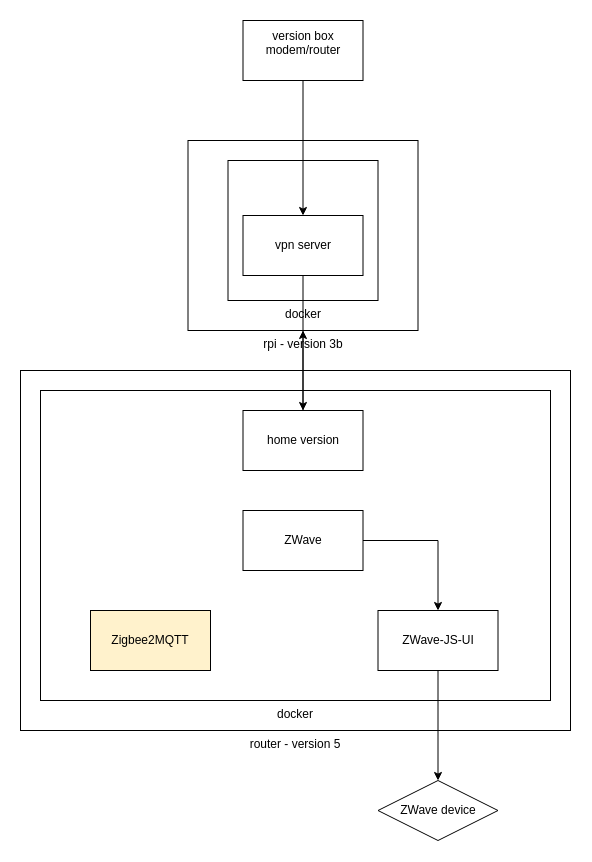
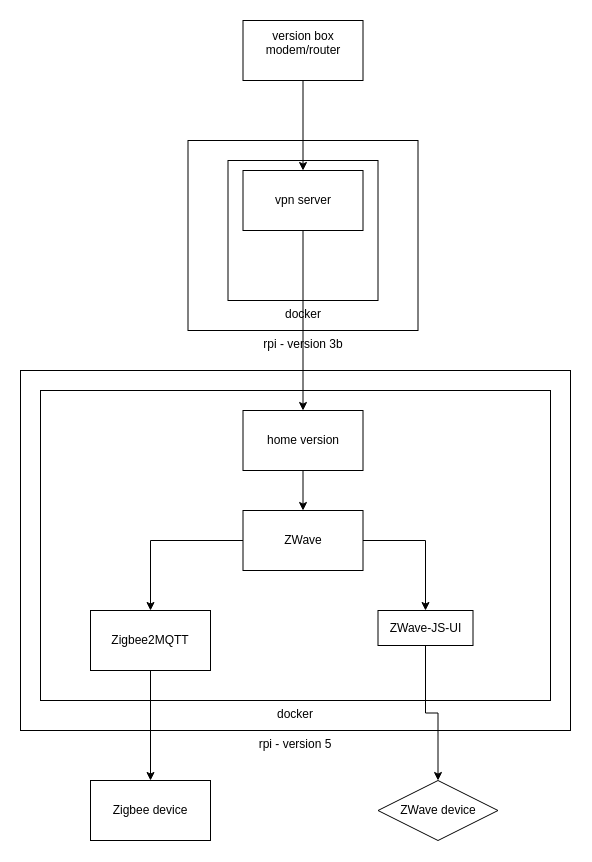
- <mxCell id="14" value="vpn server" style="rounded=0;whiteSpace=wrap;html=1;" parent="1" vertex="1"><mxGeometry x="242.5" y="215" width="120" height="60" as="geometry" /></mxCell>
+ <mxCell id="14" value="vpn server" style="rounded=0;whiteSpace=wrap;html=1;" parent="1" vertex="1"><mxGeometry x="242.5" y="170" width="120" height="60" as="geometry" /></mxCell>
- <mxCell id="5" style="edgeStyle=orthogonalEdgeStyle;rounded=0;orthogonalLoop=1;jettySize=auto;html=1;" parent="1" source="6" target="2" edge="1"><mxGeometry relative="1" as="geometry" /></mxCell>
+ <mxCell id="5" style="edgeStyle=orthogonalEdgeStyle;rounded=0;orthogonalLoop=1;jettySize=auto;html=1;entryX=0.5;entryY=0;entryDx=0;entryDy=0;" parent="1" source="6" target="9" edge="1"><mxGeometry relative="1" as="geometry" /></mxCell>
+ <mxCell id="7" style="edgeStyle=orthogonalEdgeStyle;rounded=0;orthogonalLoop=1;jettySize=auto;html=1;entryX=0.5;entryY=0;entryDx=0;entryDy=0;" parent="1" source="9" target="11" edge="1"><mxGeometry relative="1" as="geometry" /></mxCell>
- <mxCell id="11" value="Zigbee2MQTT" style="rounded=0;whiteSpace=wrap;html=1;fillColor=#fff2cc;" parent="1" vertex="1"><mxGeometry x="90" y="610" width="120" height="60" as="geometry" /></mxCell>
+ <mxCell id="11" value="Zigbee2MQTT" style="rounded=0;whiteSpace=wrap;html=1;" parent="1" vertex="1"><mxGeometry x="90" y="610" width="120" height="60" as="geometry" /></mxCell>
- <mxCell id="19" value="ZWave-JS-UI" style="rounded=0;whiteSpace=wrap;html=1;" parent="1" vertex="1"><mxGeometry x="377.5" y="610" width="120" height="60" as="geometry" /></mxCell>
+ <mxCell id="19" value="ZWave-JS-UI" style="rounded=0;whiteSpace=wrap;html=1;" parent="1" vertex="1"><mxGeometry x="377.5" y="610" width="95" height="35" as="geometry" /></mxCell>
+ <mxCell id="10" style="edgeStyle=orthogonalEdgeStyle;rounded=0;orthogonalLoop=1;jettySize=auto;html=1;" parent="1" source="11" target="17" edge="1"><mxGeometry relative="1" as="geometry"><mxPoint x="150" y="810" as="targetPoint" /></mxGeometry></mxCell>
- <mxCell id="3" value="router -&amp;nbsp;&lt;span style=&quot;background-color: transparent; color: light-dark(rgb(0, 0, 0), rgb(255, 255, 255));&quot;&gt;version 5&lt;/span&gt;&lt;div&gt;&lt;br&gt;&lt;/div&gt;&lt;div&gt;&lt;br&gt;&lt;/div&gt;" style="rounded=0;whiteSpace=wrap;html=1;labelPosition=center;verticalLabelPosition=bottom;align=center;verticalAlign=top;" parent="1" vertex="1"><mxGeometry x="20" y="370" width="550" height="360" as="geometry" /></mxCell>
+ <mxCell id="3" value="rpi -&amp;nbsp;&lt;span style=&quot;background-color: transparent; color: light-dark(rgb(0, 0, 0), rgb(255, 255, 255));&quot;&gt;version 5&lt;/span&gt;&lt;div&gt;&lt;br&gt;&lt;/div&gt;&lt;div&gt;&lt;br&gt;&lt;/div&gt;" style="rounded=0;whiteSpace=wrap;html=1;labelPosition=center;verticalLabelPosition=bottom;align=center;verticalAlign=top;" parent="1" vertex="1"><mxGeometry x="20" y="370" width="550" height="360" as="geometry" /></mxCell>
+ <mxCell id="17" value="Zigbee device" style="rounded=0;whiteSpace=wrap;html=1;" parent="1" vertex="1"><mxGeometry x="90" y="780" width="120" height="60" as="geometry" /></mxCell>
